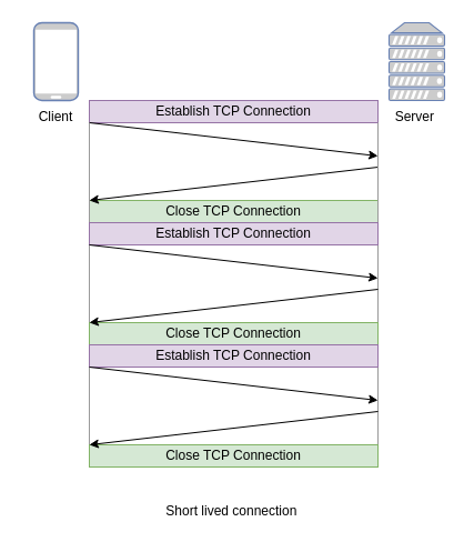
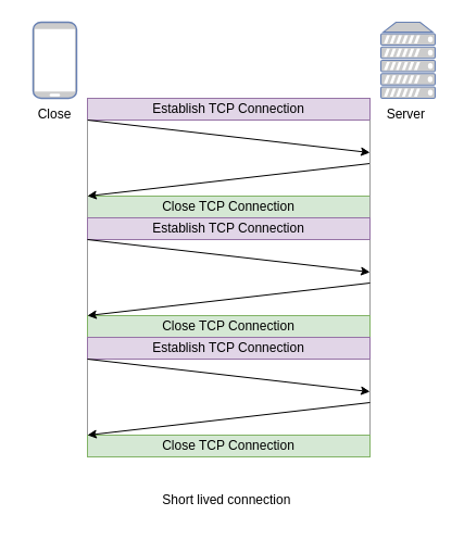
- <mxCell id="4" value="Client" style="text;html=1;strokeColor=none;fillColor=none;align=center;verticalAlign=middle;whiteSpace=wrap;rounded=0;" vertex="1" parent="1"><mxGeometry x="20" y="90" width="60" height="30" as="geometry" /></mxCell>
+ <mxCell id="4" value="Close" style="text;html=1;strokeColor=none;fillColor=none;align=center;verticalAlign=middle;whiteSpace=wrap;rounded=0;" vertex="1" parent="1"><mxGeometry x="20" y="90" width="60" height="30" as="geometry" /></mxCell>
